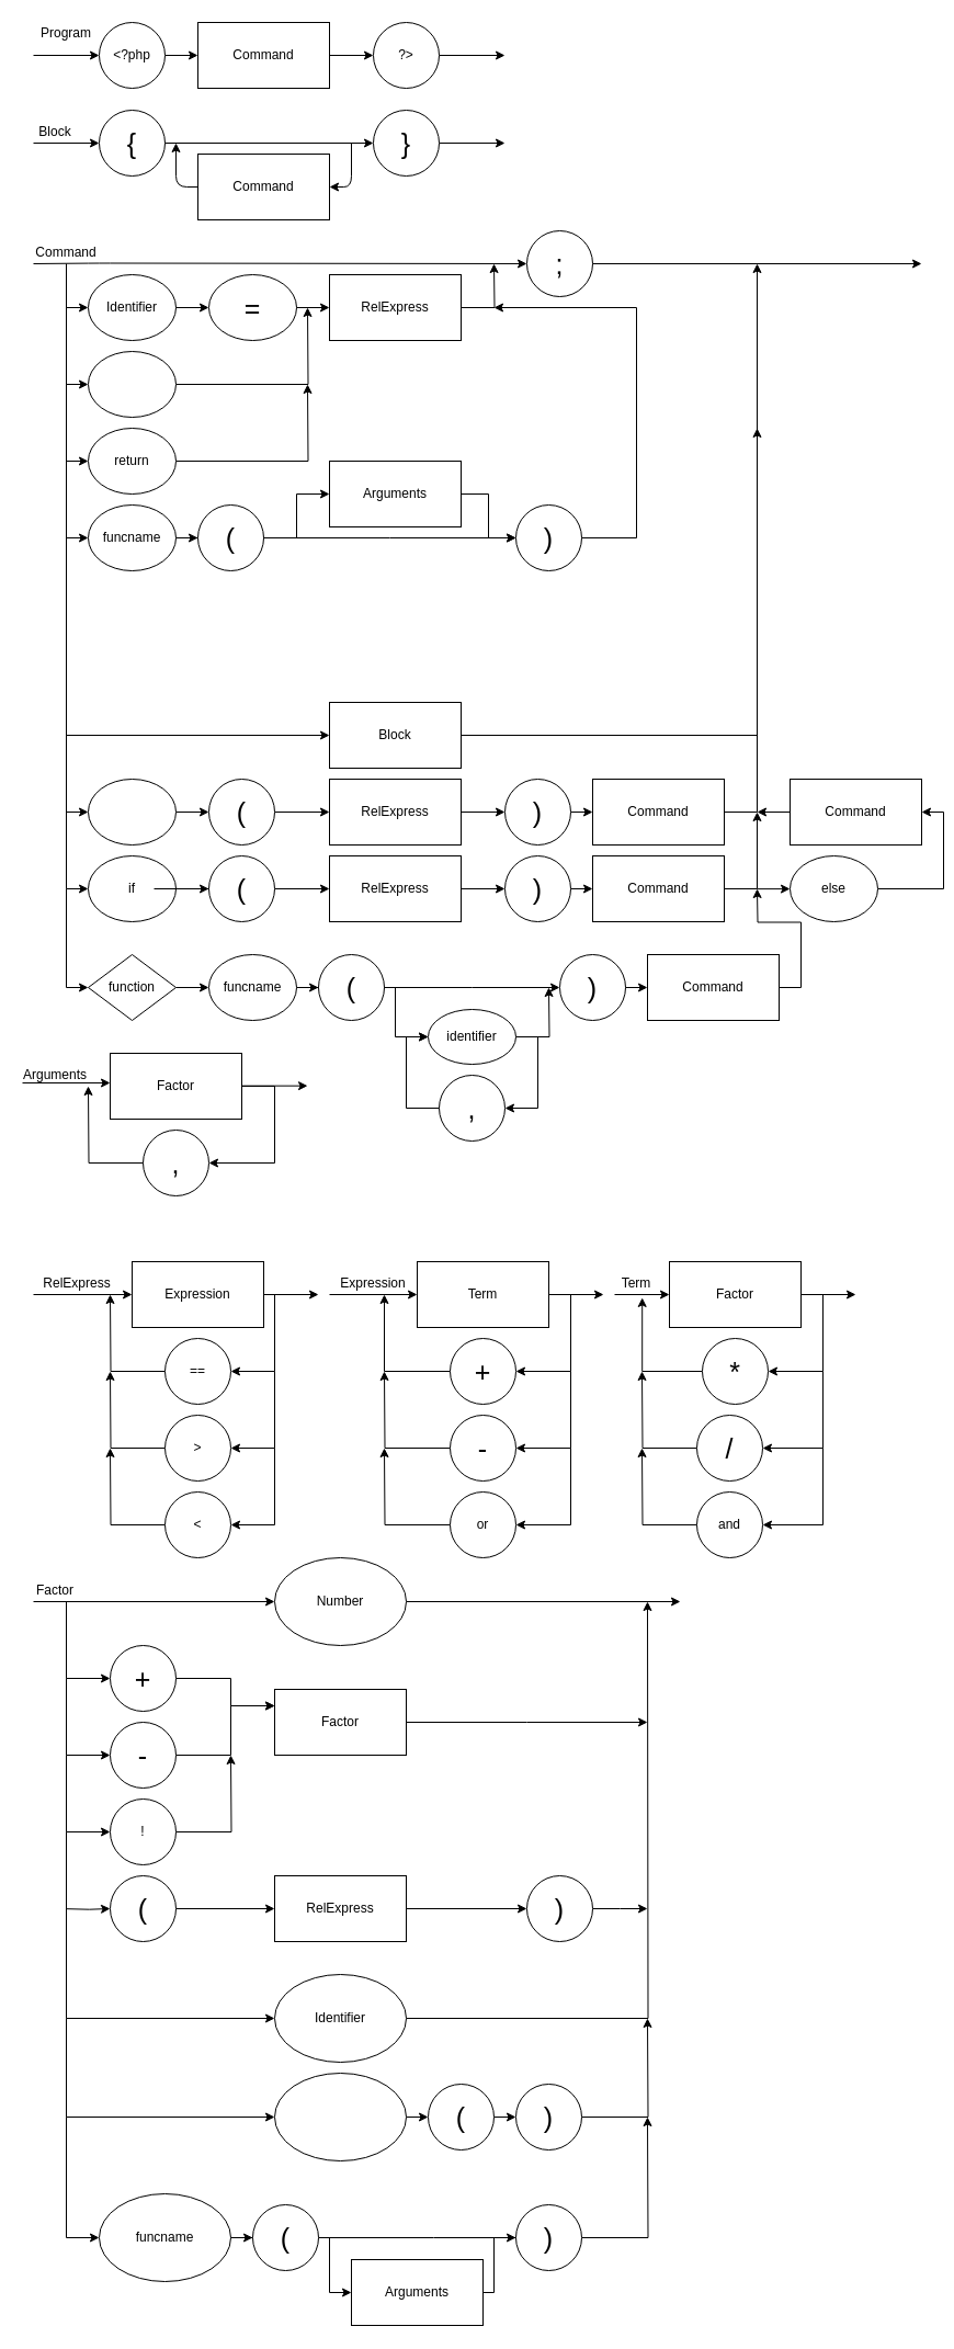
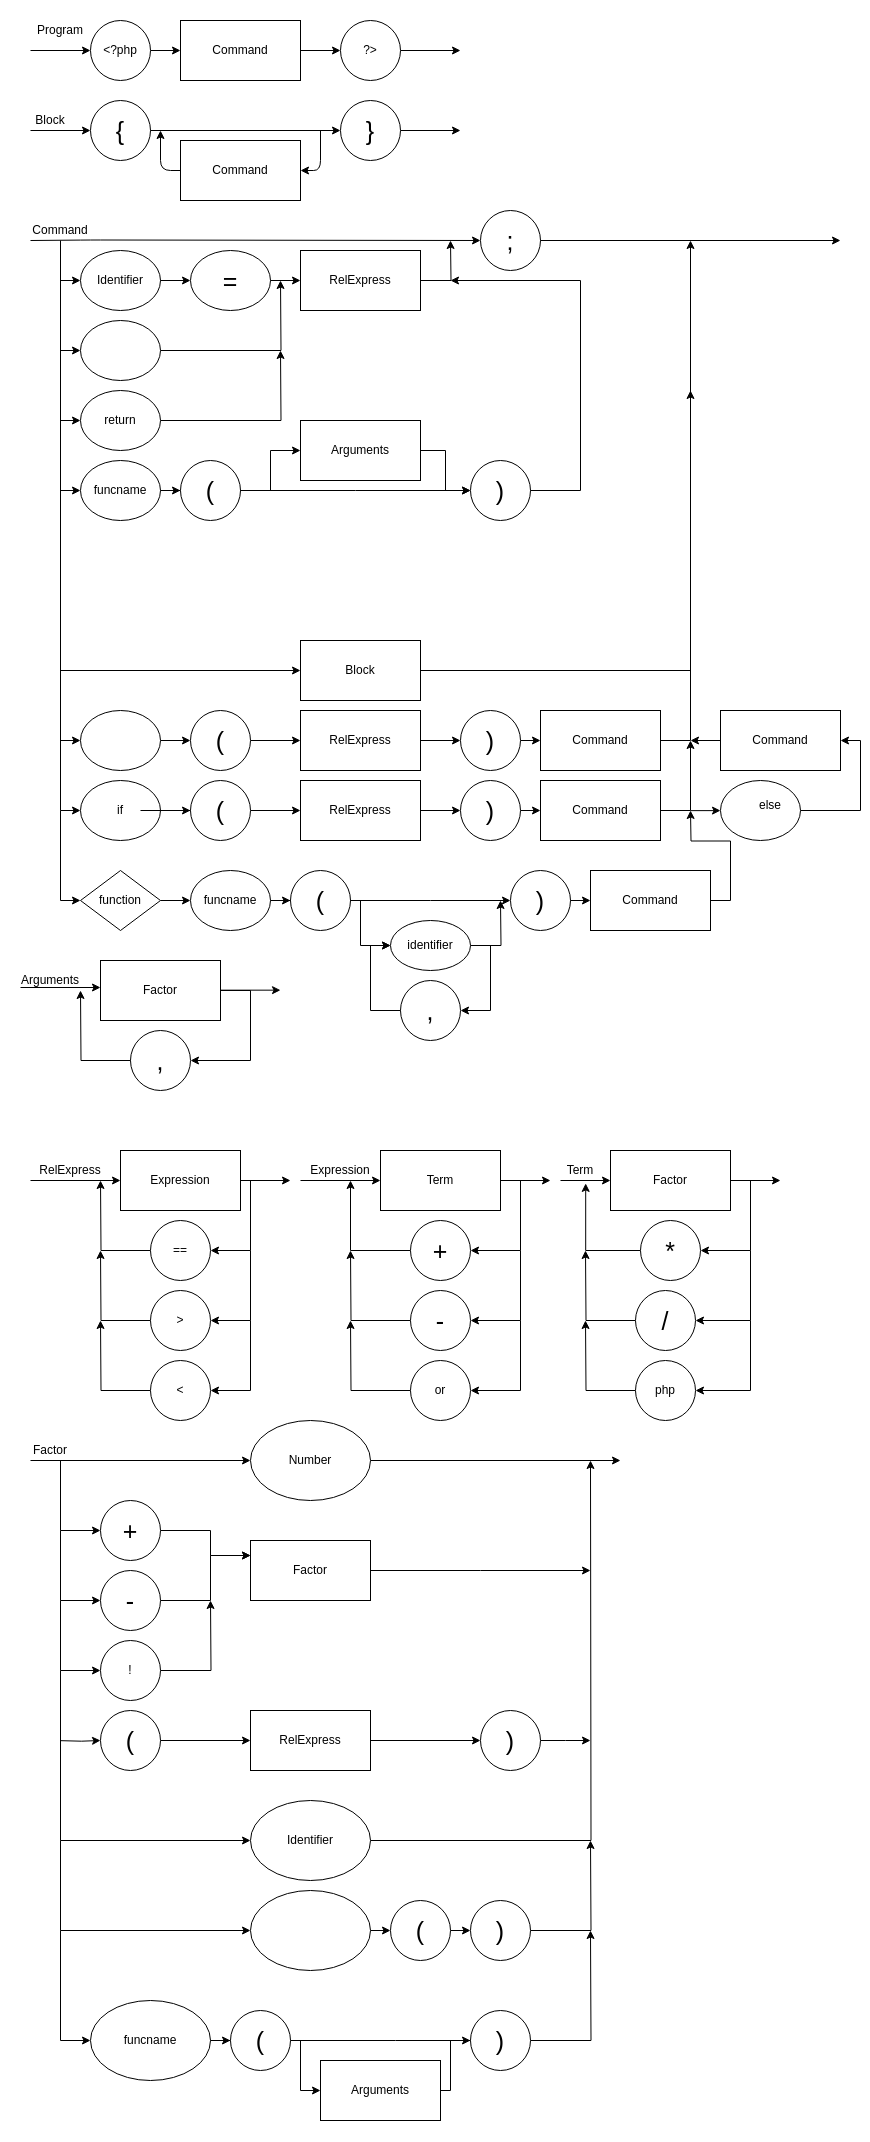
- <mxCell id="123" value="else" style="text;html=1;strokeColor=none;fillColor=none;align=center;verticalAlign=middle;whiteSpace=wrap;rounded=0;" parent="1" vertex="1"><mxGeometry x="740" y="800" width="40" height="20" as="geometry" /></mxCell>
+ <mxCell id="123" value="else" style="text;html=1;strokeColor=none;fillColor=none;align=center;verticalAlign=middle;whiteSpace=wrap;rounded=0;" parent="1" vertex="1"><mxGeometry x="750" y="795" width="40" height="20" as="geometry" /></mxCell>
- <mxCell id="151" value="and" style="text;html=1;strokeColor=none;fillColor=none;align=center;verticalAlign=middle;whiteSpace=wrap;rounded=0;" parent="1" vertex="1"><mxGeometry x="645" y="1380" width="40" height="20" as="geometry" /></mxCell>
+ <mxCell id="151" value="php" style="text;html=1;strokeColor=none;fillColor=none;align=center;verticalAlign=middle;whiteSpace=wrap;rounded=0;" parent="1" vertex="1"><mxGeometry x="645" y="1380" width="40" height="20" as="geometry" /></mxCell>
